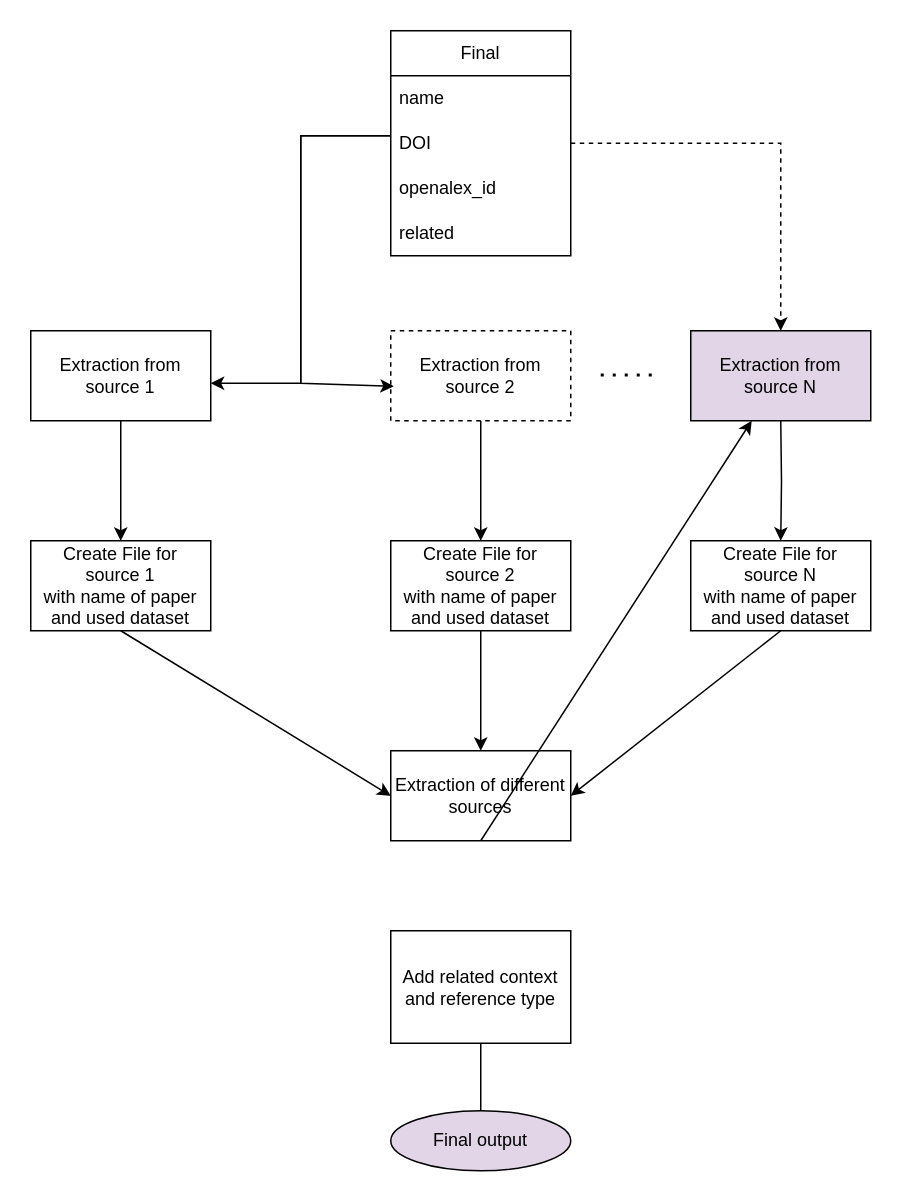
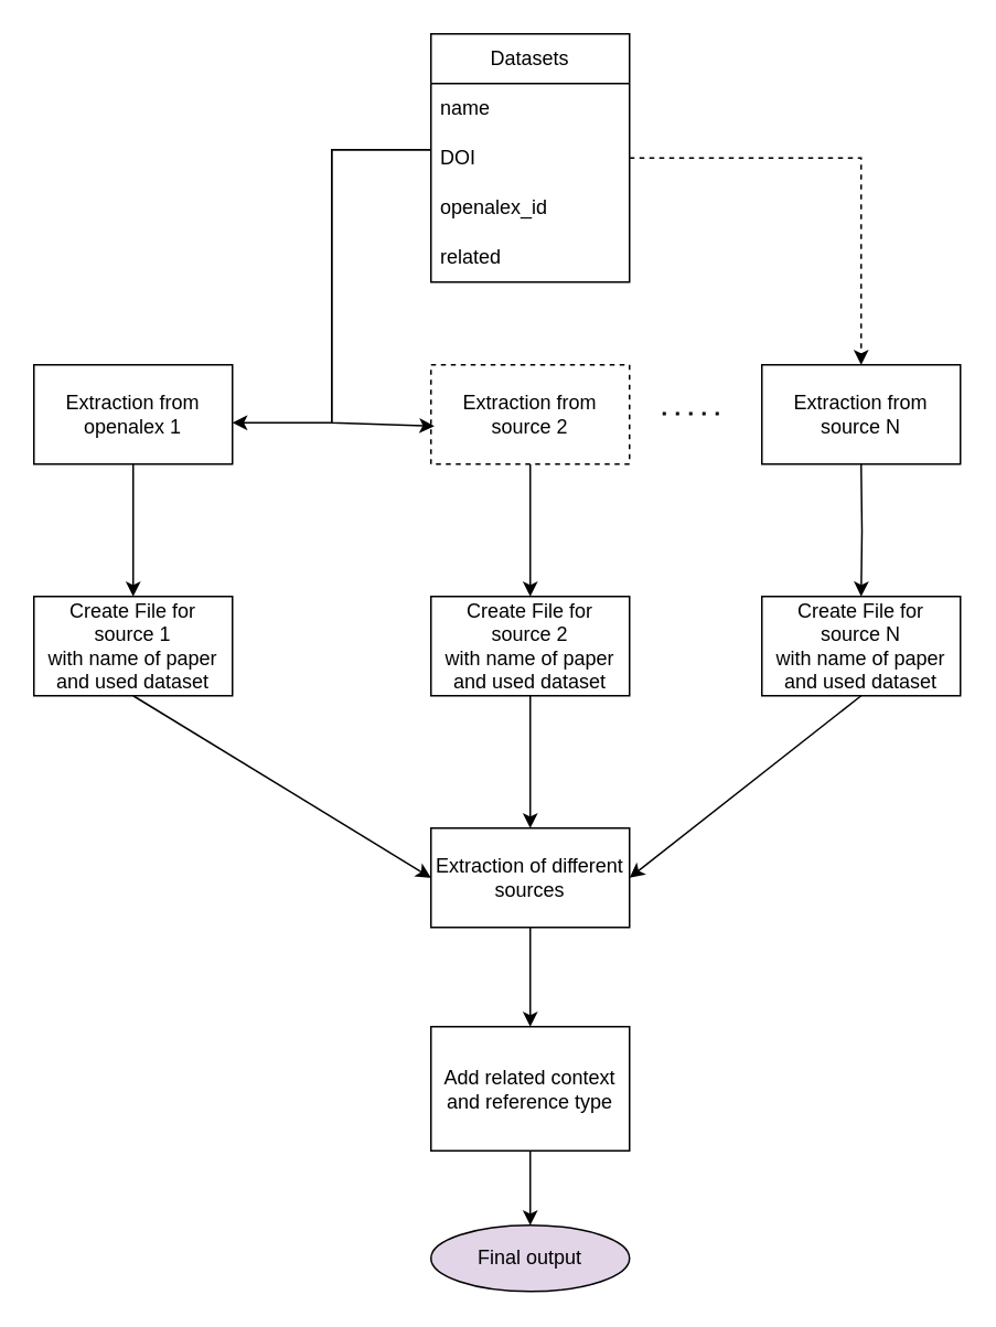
- <mxCell id="2" value="Final" style="swimlane;fontStyle=0;childLayout=stackLayout;horizontal=1;startSize=30;horizontalStack=0;resizeParent=1;resizeParentMax=0;resizeLast=0;collapsible=1;marginBottom=0;whiteSpace=wrap;html=1;verticalAlign=middle;" vertex="1" parent="1"><mxGeometry x="260" width="120" height="150" as="geometry" y="20" /></mxCell>
+ <mxCell id="2" value="Datasets" style="swimlane;fontStyle=0;childLayout=stackLayout;horizontal=1;startSize=30;horizontalStack=0;resizeParent=1;resizeParentMax=0;resizeLast=0;collapsible=1;marginBottom=0;whiteSpace=wrap;html=1;verticalAlign=middle;" vertex="1" parent="1"><mxGeometry x="260" width="120" height="150" as="geometry" y="20" /></mxCell>
- <mxCell id="8" value="Extraction from source 1" style="rounded=0;whiteSpace=wrap;html=1;" vertex="1" parent="1"><mxGeometry x="20" y="220" width="120" height="60" as="geometry" /></mxCell>
+ <mxCell id="8" value="Extraction from openalex 1" style="rounded=0;whiteSpace=wrap;html=1;" vertex="1" parent="1"><mxGeometry x="20" y="220" width="120" height="60" as="geometry" /></mxCell>
- <mxCell id="11" value="Extraction from source N" style="rounded=0;whiteSpace=wrap;html=1;fillColor=#e1d5e7;" vertex="1" parent="1"><mxGeometry x="460" y="220" width="120" height="60" as="geometry" /></mxCell>
+ <mxCell id="11" value="Extraction from source N" style="rounded=0;whiteSpace=wrap;html=1;" vertex="1" parent="1"><mxGeometry x="460" y="220" width="120" height="60" as="geometry" /></mxCell>
- <mxCell id="24" value="" style="endArrow=classic;html=1;rounded=0;exitX=0.5;exitY=1;exitDx=0;exitDy=0;" edge="1" parent="1" source="22" target="11"><mxGeometry width="50" height="50" relative="1" as="geometry"><mxPoint x="290" y="650" as="sourcePoint" /><mxPoint x="320" y="620" as="targetPoint" /></mxGeometry></mxCell>
+ <mxCell id="24" value="" style="endArrow=classic;html=1;rounded=0;exitX=0.5;exitY=1;exitDx=0;exitDy=0;" edge="1" parent="1" source="22" target="25"><mxGeometry width="50" height="50" relative="1" as="geometry"><mxPoint x="290" y="650" as="sourcePoint" /><mxPoint x="320" y="620" as="targetPoint" /></mxGeometry></mxCell>
- <mxCell id="27" value="" style="endArrow=none;html=1;rounded=0;entryX=0.5;entryY=0;entryDx=0;entryDy=0;exitX=0.5;exitY=1;exitDx=0;exitDy=0;" edge="1" parent="1" source="25" target="26"><mxGeometry width="50" height="50" relative="1" as="geometry"><mxPoint x="290" y="650" as="sourcePoint" /><mxPoint x="340" y="600" as="targetPoint" /></mxGeometry></mxCell>
+ <mxCell id="27" value="" style="endArrow=classic;html=1;rounded=0;entryX=0.5;entryY=0;entryDx=0;entryDy=0;exitX=0.5;exitY=1;exitDx=0;exitDy=0;" edge="1" parent="1" source="25" target="26"><mxGeometry width="50" height="50" relative="1" as="geometry"><mxPoint x="290" y="650" as="sourcePoint" /><mxPoint x="340" y="600" as="targetPoint" /></mxGeometry></mxCell>
